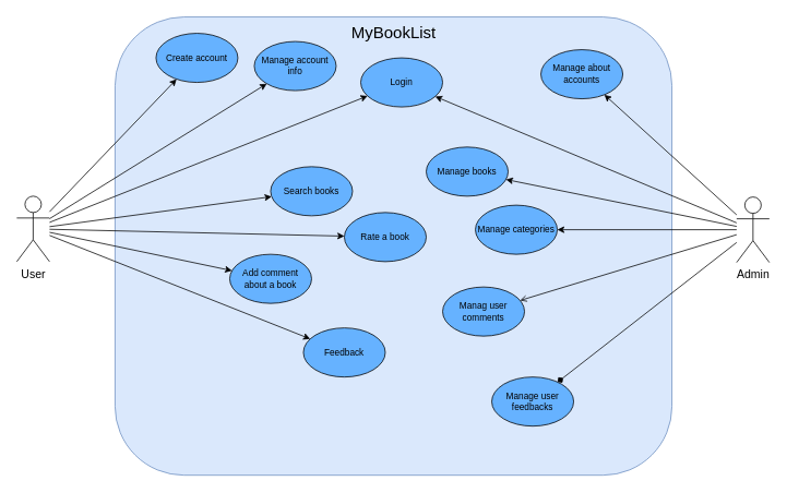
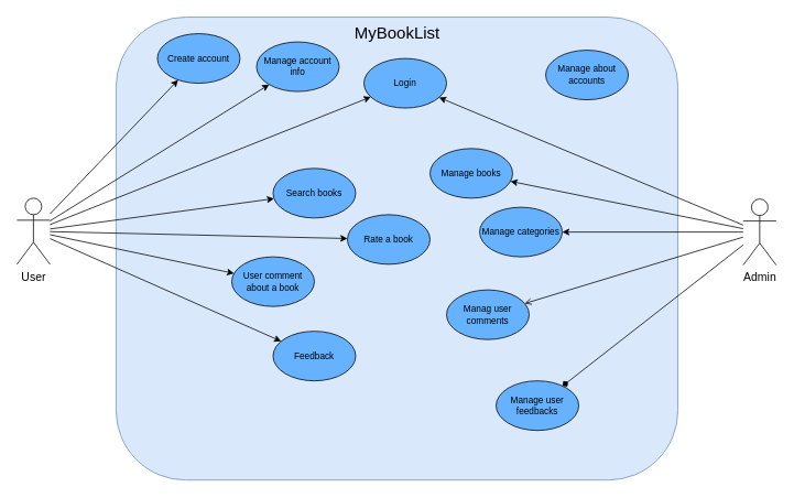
- <mxCell id="11" style="rounded=0;orthogonalLoop=1;jettySize=auto;html=1;fontSize=11;" edge="1" parent="1" source="17" target="23"><mxGeometry relative="1" as="geometry" /></mxCell>
- <mxCell id="22" value="Add comment about a book" style="ellipse;whiteSpace=wrap;html=1;labelBackgroundColor=none;fontSize=11;fillColor=#66B2FF;" vertex="1" parent="1"><mxGeometry x="280" y="310" width="100" height="60" as="geometry" /></mxCell>
+ <mxCell id="22" value="User comment about a book" style="ellipse;whiteSpace=wrap;html=1;labelBackgroundColor=none;fontSize=11;fillColor=#66B2FF;" vertex="1" parent="1"><mxGeometry x="280" y="310" width="100" height="60" as="geometry" /></mxCell>
- <mxCell id="28" value="Feedback" style="ellipse;whiteSpace=wrap;html=1;labelBackgroundColor=none;fontSize=11;fillColor=#66B2FF;" vertex="1" parent="1"><mxGeometry x="370" y="400" width="100" height="60" as="geometry" /></mxCell>
+ <mxCell id="28" value="Feedback" style="ellipse;whiteSpace=wrap;html=1;labelBackgroundColor=none;fontSize=11;fillColor=#66B2FF;" vertex="1" parent="1"><mxGeometry x="330" y="400" width="100" height="60" as="geometry" /></mxCell>
